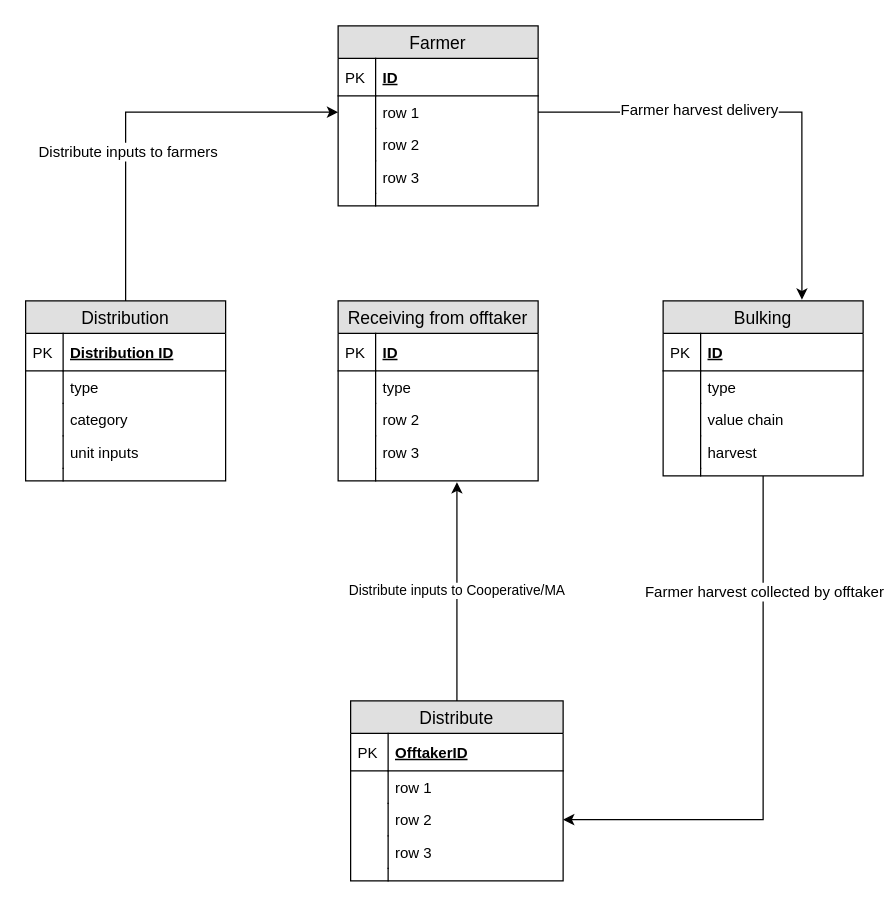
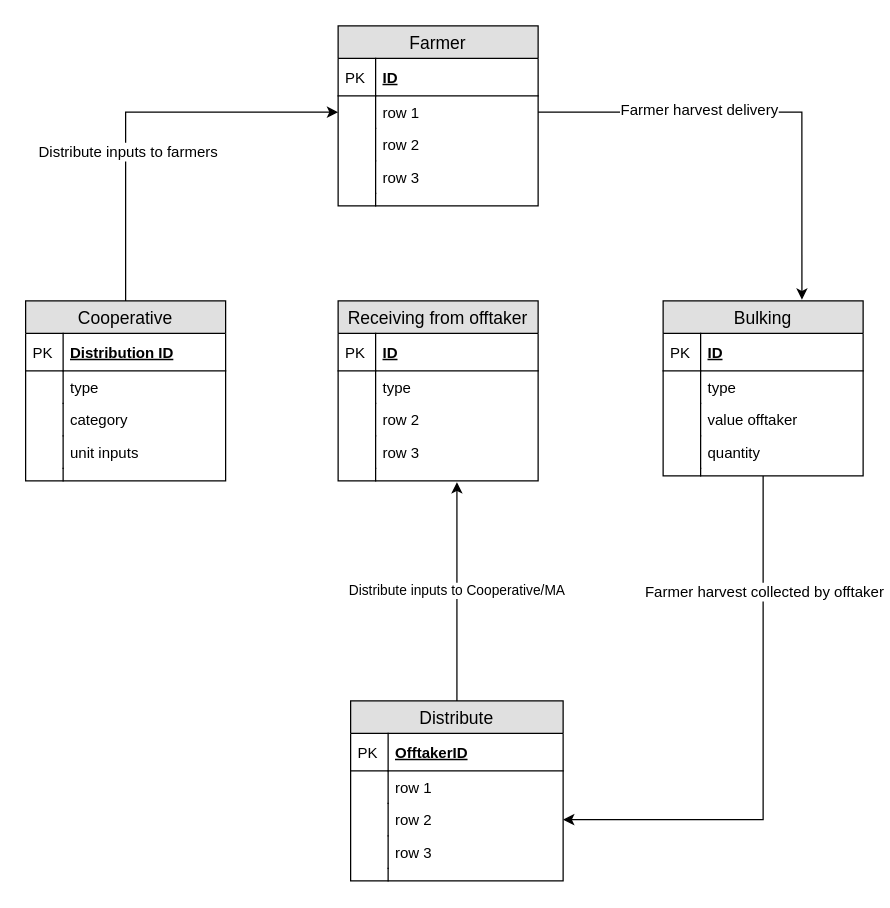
- <mxCell id="4" value="Distribution" style="swimlane;fontStyle=0;childLayout=stackLayout;horizontal=1;startSize=26;fillColor=#e0e0e0;horizontalStack=0;resizeParent=1;resizeParentMax=0;resizeLast=0;collapsible=1;marginBottom=0;swimlaneFillColor=#ffffff;align=center;fontSize=14;" vertex="1" parent="1"><mxGeometry x="20" y="240" width="160" height="144" as="geometry" /></mxCell>
+ <mxCell id="4" value="Cooperative" style="swimlane;fontStyle=0;childLayout=stackLayout;horizontal=1;startSize=26;fillColor=#e0e0e0;horizontalStack=0;resizeParent=1;resizeParentMax=0;resizeLast=0;collapsible=1;marginBottom=0;swimlaneFillColor=#ffffff;align=center;fontSize=14;" vertex="1" parent="1"><mxGeometry x="20" y="240" width="160" height="144" as="geometry" /></mxCell>
- <mxCell id="22" value="value chain" style="shape=partialRectangle;top=0;left=0;right=0;bottom=0;align=left;verticalAlign=top;fillColor=none;spacingLeft=34;spacingRight=4;overflow=hidden;rotatable=0;points=[[0,0.5],[1,0.5]];portConstraint=eastwest;dropTarget=0;fontSize=12;" vertex="1" parent="17"><mxGeometry y="82" width="160" height="26" as="geometry" /></mxCell>
+ <mxCell id="22" value="value offtaker" style="shape=partialRectangle;top=0;left=0;right=0;bottom=0;align=left;verticalAlign=top;fillColor=none;spacingLeft=34;spacingRight=4;overflow=hidden;rotatable=0;points=[[0,0.5],[1,0.5]];portConstraint=eastwest;dropTarget=0;fontSize=12;" vertex="1" parent="17"><mxGeometry y="82" width="160" height="26" as="geometry" /></mxCell>
- <mxCell id="24" value="harvest" style="shape=partialRectangle;top=0;left=0;right=0;bottom=0;align=left;verticalAlign=top;fillColor=none;spacingLeft=34;spacingRight=4;overflow=hidden;rotatable=0;points=[[0,0.5],[1,0.5]];portConstraint=eastwest;dropTarget=0;fontSize=12;" vertex="1" parent="17"><mxGeometry y="108" width="160" height="26" as="geometry" /></mxCell>
+ <mxCell id="24" value="quantity" style="shape=partialRectangle;top=0;left=0;right=0;bottom=0;align=left;verticalAlign=top;fillColor=none;spacingLeft=34;spacingRight=4;overflow=hidden;rotatable=0;points=[[0,0.5],[1,0.5]];portConstraint=eastwest;dropTarget=0;fontSize=12;" vertex="1" parent="17"><mxGeometry y="108" width="160" height="26" as="geometry" /></mxCell>
